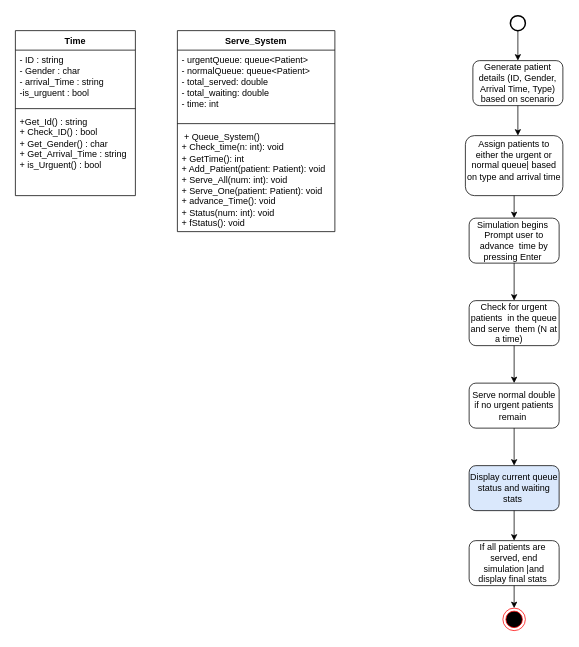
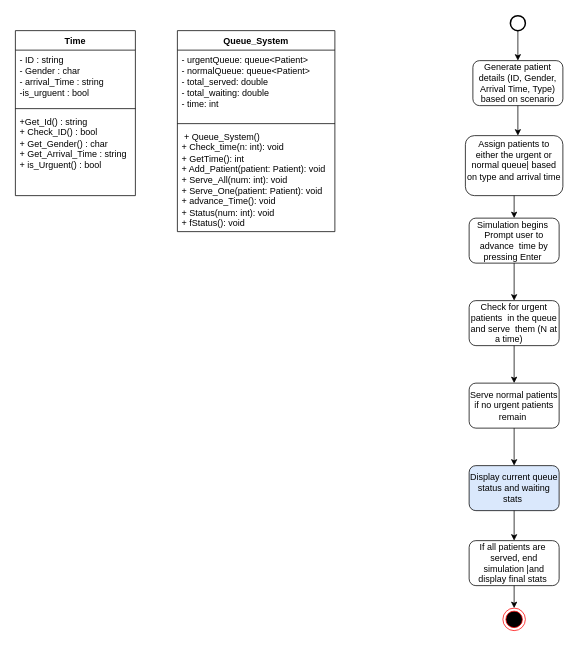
- <mxCell id="6" value="Serve_System" style="swimlane;fontStyle=1;align=center;verticalAlign=top;childLayout=stackLayout;horizontal=1;startSize=26;horizontalStack=0;resizeParent=1;resizeParentMax=0;resizeLast=0;collapsible=1;marginBottom=0;whiteSpace=wrap;html=1;" vertex="1" parent="1"><mxGeometry x="236" y="40" width="210" height="268" as="geometry" /></mxCell>
+ <mxCell id="6" value="Queue_System" style="swimlane;fontStyle=1;align=center;verticalAlign=top;childLayout=stackLayout;horizontal=1;startSize=26;horizontalStack=0;resizeParent=1;resizeParentMax=0;resizeLast=0;collapsible=1;marginBottom=0;whiteSpace=wrap;html=1;" vertex="1" parent="1"><mxGeometry x="236" y="40" width="210" height="268" as="geometry" /></mxCell>
- <mxCell id="20" value="Serve normal double if no urgent patients remain&amp;nbsp;" style="rounded=1;whiteSpace=wrap;html=1;" vertex="1" parent="1"><mxGeometry x="625" y="510" width="120" height="60" as="geometry" /></mxCell>
+ <mxCell id="20" value="Serve normal patients if no urgent patients remain&amp;nbsp;" style="rounded=1;whiteSpace=wrap;html=1;" vertex="1" parent="1"><mxGeometry x="625" y="510" width="120" height="60" as="geometry" /></mxCell>
